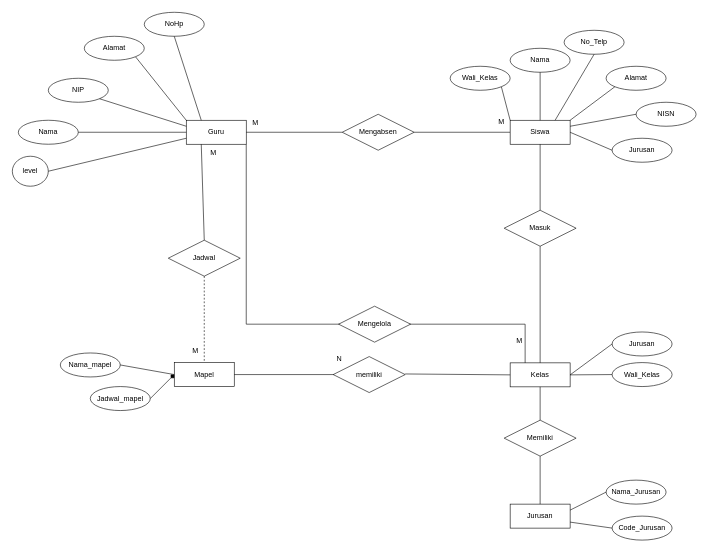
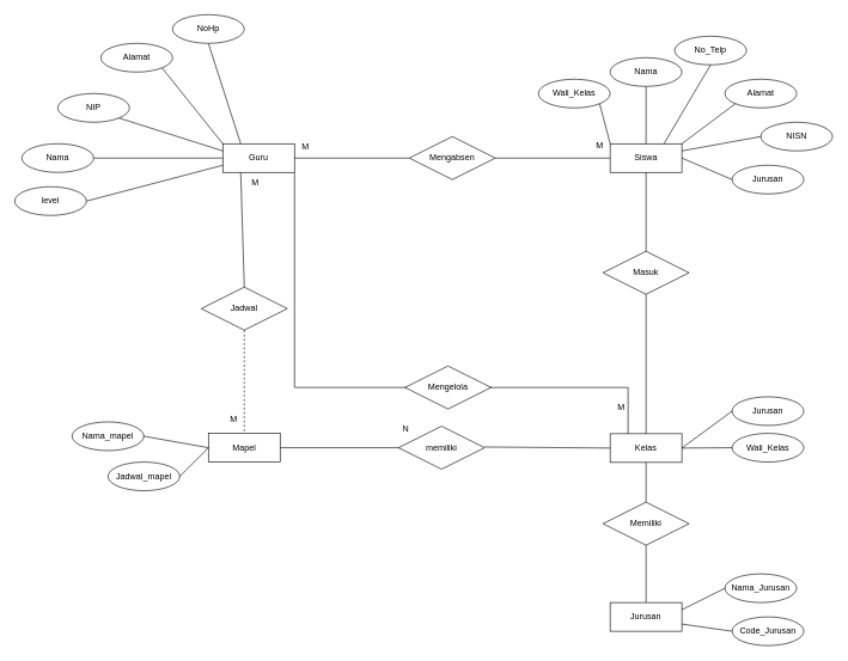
- <mxCell id="25" value="level" style="ellipse;whiteSpace=wrap;html=1;align=center;" parent="1" vertex="1"><mxGeometry x="20" y="260" width="60" height="50" as="geometry" /></mxCell>
+ <mxCell id="25" value="level" style="ellipse;whiteSpace=wrap;html=1;align=center;" parent="1" vertex="1"><mxGeometry x="20" y="260" width="100" height="40" as="geometry" /></mxCell>
- <mxCell id="57" value="" style="endArrow=diamond;html=1;rounded=0;exitX=1;exitY=0.5;exitDx=0;exitDy=0;entryX=0;entryY=0.5;entryDx=0;entryDy=0;" parent="1" source="55" target="45" edge="1"><mxGeometry relative="1" as="geometry"><mxPoint x="240" y="760" as="sourcePoint" /><mxPoint x="400" y="760" as="targetPoint" /></mxGeometry></mxCell>
+ <mxCell id="57" value="" style="endArrow=none;html=1;rounded=0;exitX=1;exitY=0.5;exitDx=0;exitDy=0;entryX=0;entryY=0.5;entryDx=0;entryDy=0;" parent="1" source="55" target="45" edge="1"><mxGeometry relative="1" as="geometry"><mxPoint x="240" y="760" as="sourcePoint" /><mxPoint x="400" y="760" as="targetPoint" /></mxGeometry></mxCell>
